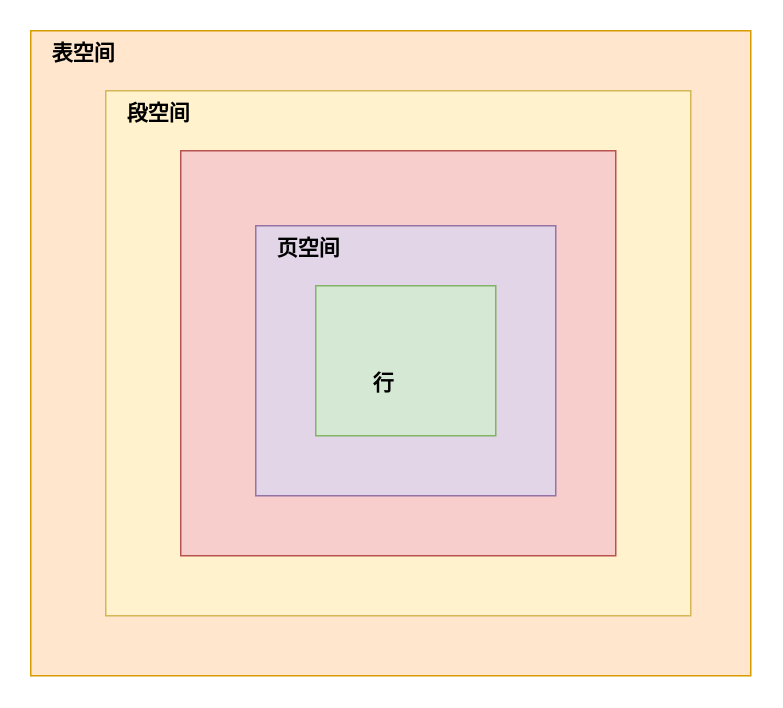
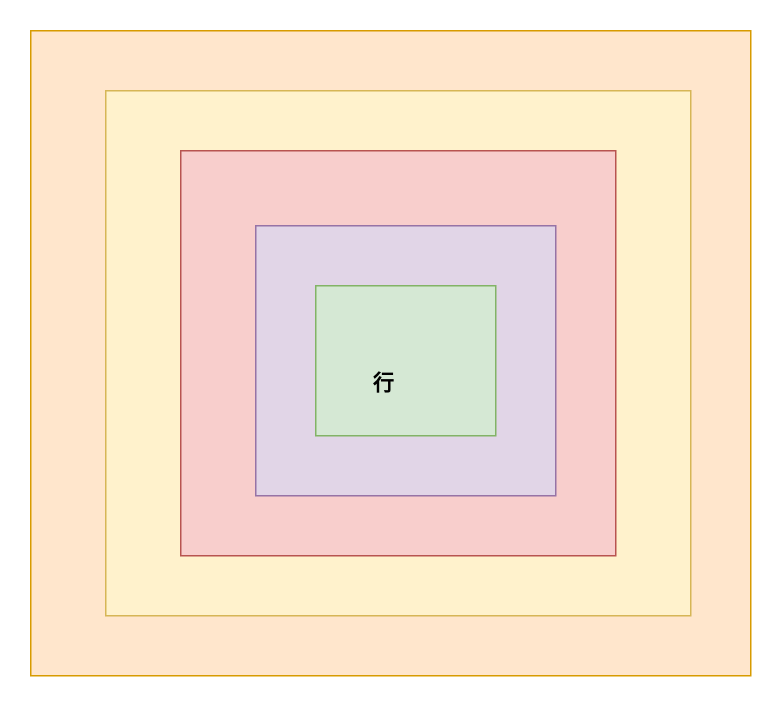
- <mxCell id="6" value="&lt;font style=&quot;font-size: 14px;&quot;&gt;&lt;b&gt;表空间&lt;/b&gt;&lt;/font&gt;" style="text;html=1;align=center;verticalAlign=middle;resizable=0;points=[];autosize=1;strokeColor=none;fillColor=none;" vertex="1" parent="1"><mxGeometry x="20" y="20" width="70" height="30" as="geometry" /></mxCell>
- <mxCell id="7" value="&lt;font style=&quot;font-size: 14px;&quot;&gt;&lt;b&gt;段空间&lt;/b&gt;&lt;/font&gt;" style="text;html=1;align=center;verticalAlign=middle;resizable=0;points=[];autosize=1;strokeColor=none;fillColor=none;" vertex="1" parent="1"><mxGeometry x="70" y="60" width="70" height="30" as="geometry" /></mxCell>
- <mxCell id="8" value="&lt;font style=&quot;font-size: 14px;&quot;&gt;&lt;b&gt;页空间&lt;/b&gt;&lt;/font&gt;" style="text;html=1;align=center;verticalAlign=middle;resizable=0;points=[];autosize=1;strokeColor=none;fillColor=none;" vertex="1" parent="1"><mxGeometry x="170" y="150" width="70" height="30" as="geometry" /></mxCell>
